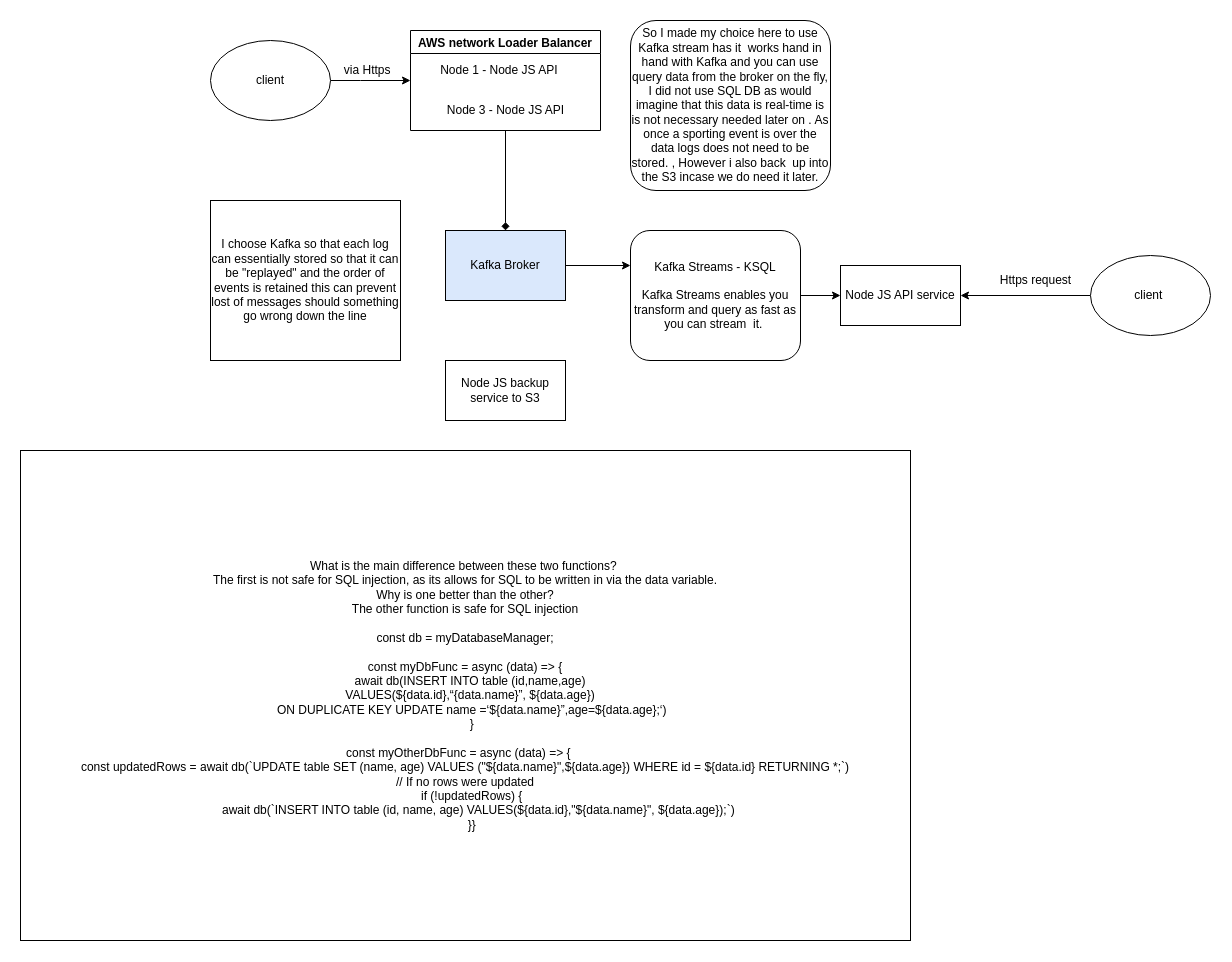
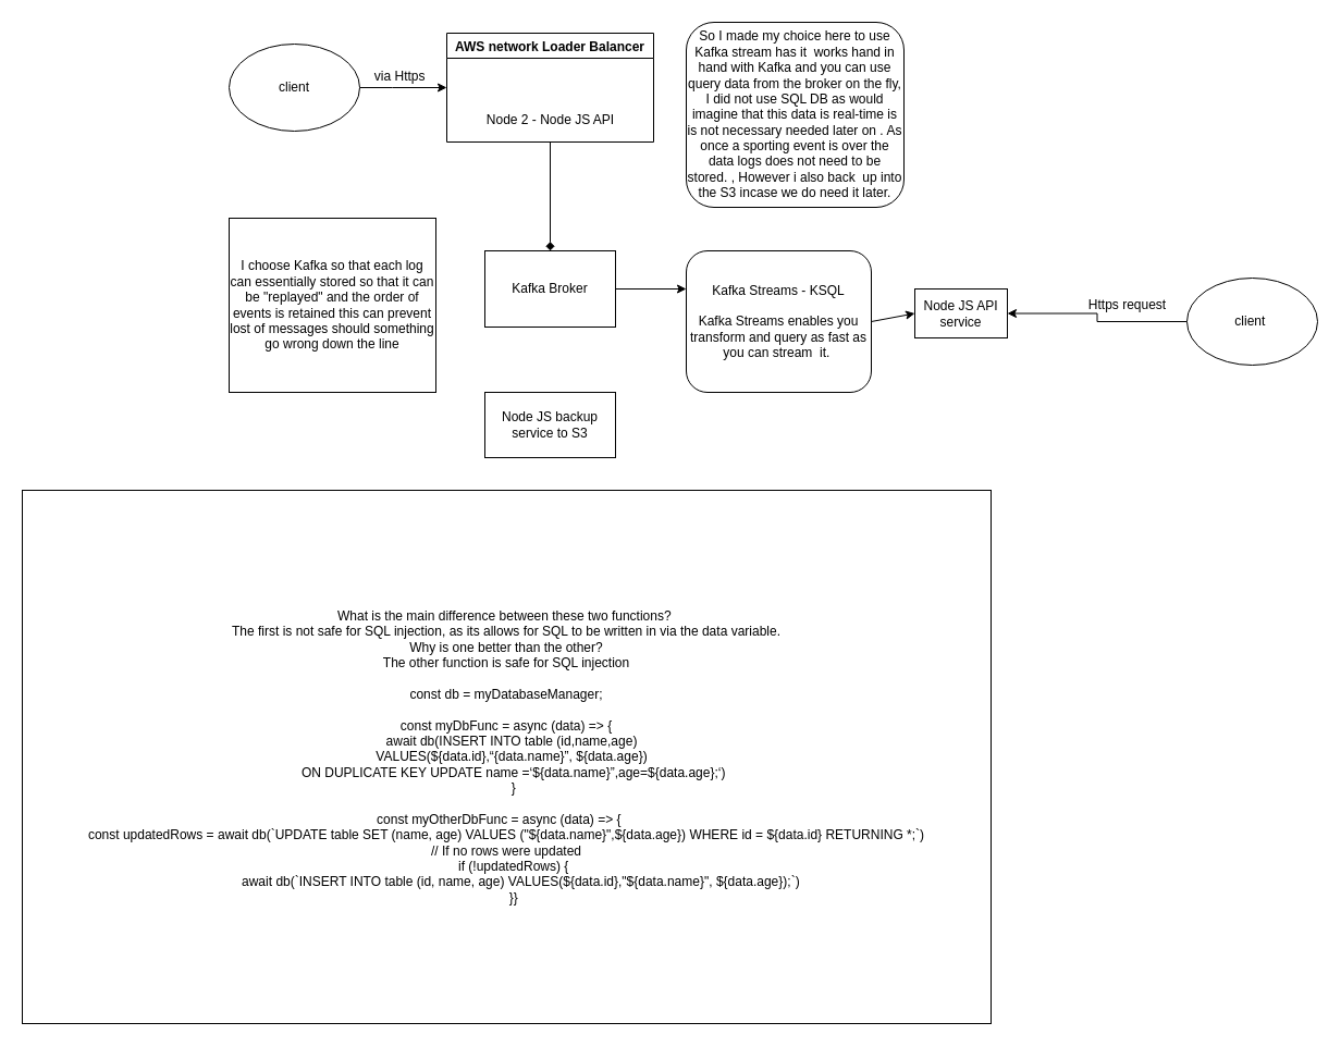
- <mxCell id="4" value="Node 1 - Node JS API&amp;nbsp;&lt;br&gt;" style="text;html=1;align=center;verticalAlign=middle;resizable=0;points=[];autosize=1;" vertex="1" parent="3"><mxGeometry x="20" y="30" width="140" height="20" as="geometry" /></mxCell>
- <mxCell id="5" value="Node 3 - Node JS API" style="text;html=1;align=center;verticalAlign=middle;resizable=0;points=[];autosize=1;" vertex="1" parent="3"><mxGeometry x="30" y="70" width="130" height="20" as="geometry" /></mxCell>
+ <mxCell id="5" value="Node 2 - Node JS API" style="text;html=1;align=center;verticalAlign=middle;resizable=0;points=[];autosize=1;" vertex="1" parent="3"><mxGeometry x="30" y="70" width="130" height="20" as="geometry" /></mxCell>
- <mxCell id="9" value="Kafka Broker" style="rounded=0;whiteSpace=wrap;html=1;fillColor=#dae8fc;" vertex="1" parent="1"><mxGeometry x="445" y="230" width="120" height="70" as="geometry" /></mxCell>
+ <mxCell id="9" value="Kafka Broker" style="rounded=0;whiteSpace=wrap;html=1;" vertex="1" parent="1"><mxGeometry x="445" y="230" width="120" height="70" as="geometry" /></mxCell>
- <mxCell id="13" value="Node JS API service" style="rounded=0;whiteSpace=wrap;html=1;" vertex="1" parent="1"><mxGeometry x="840" y="265" width="120" height="60" as="geometry" /></mxCell>
+ <mxCell id="13" value="Node JS API service" style="rounded=0;whiteSpace=wrap;html=1;" vertex="1" parent="1"><mxGeometry x="840" y="265" width="85" height="45" as="geometry" /></mxCell>
